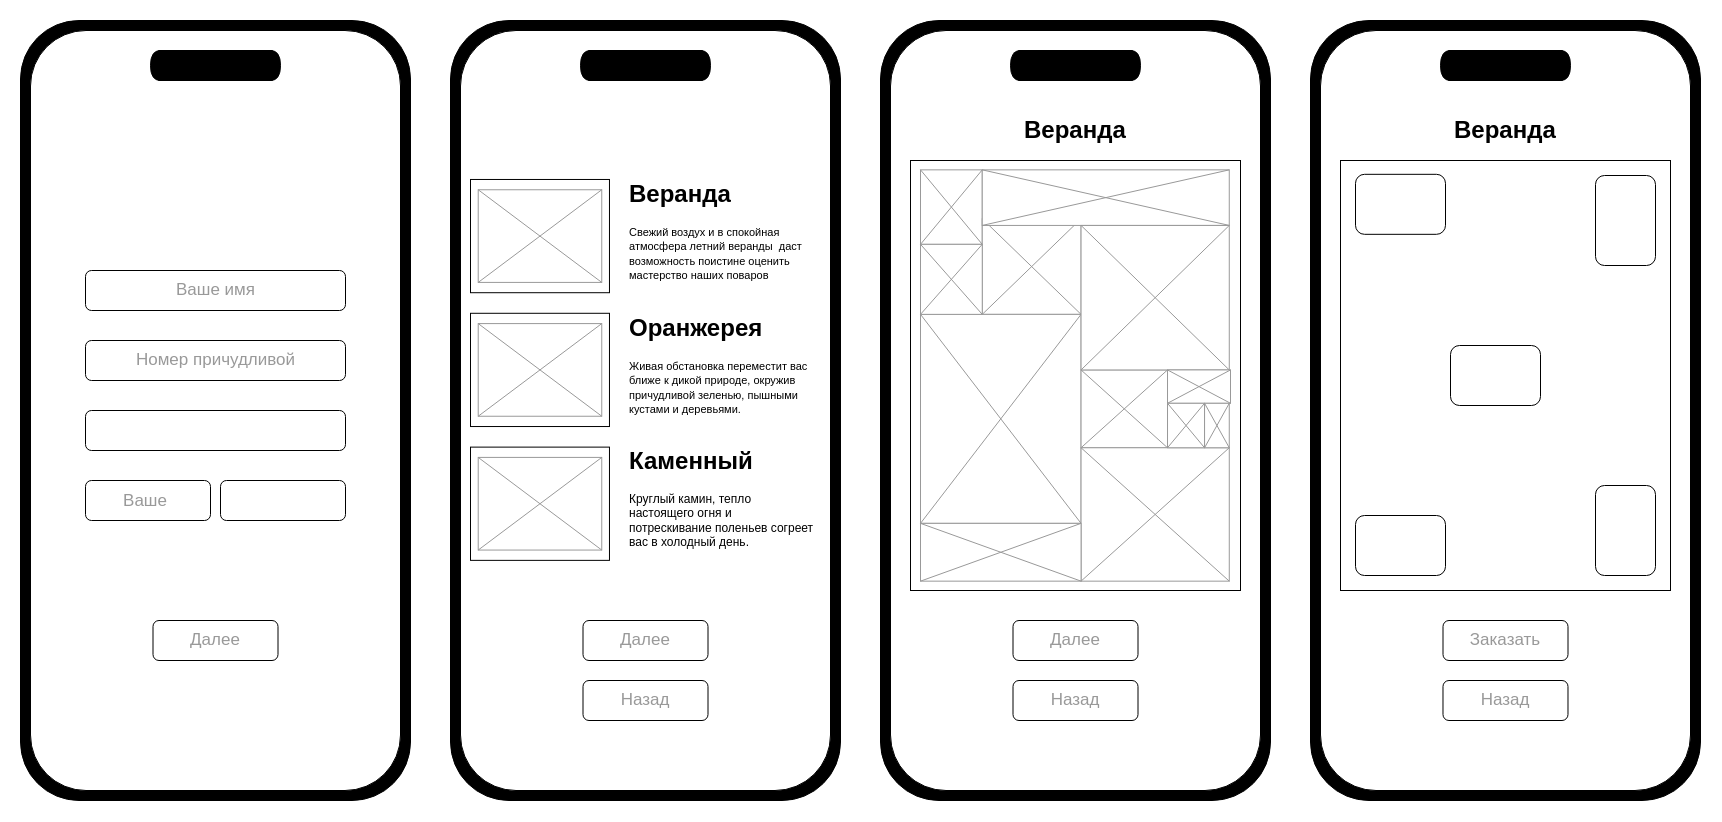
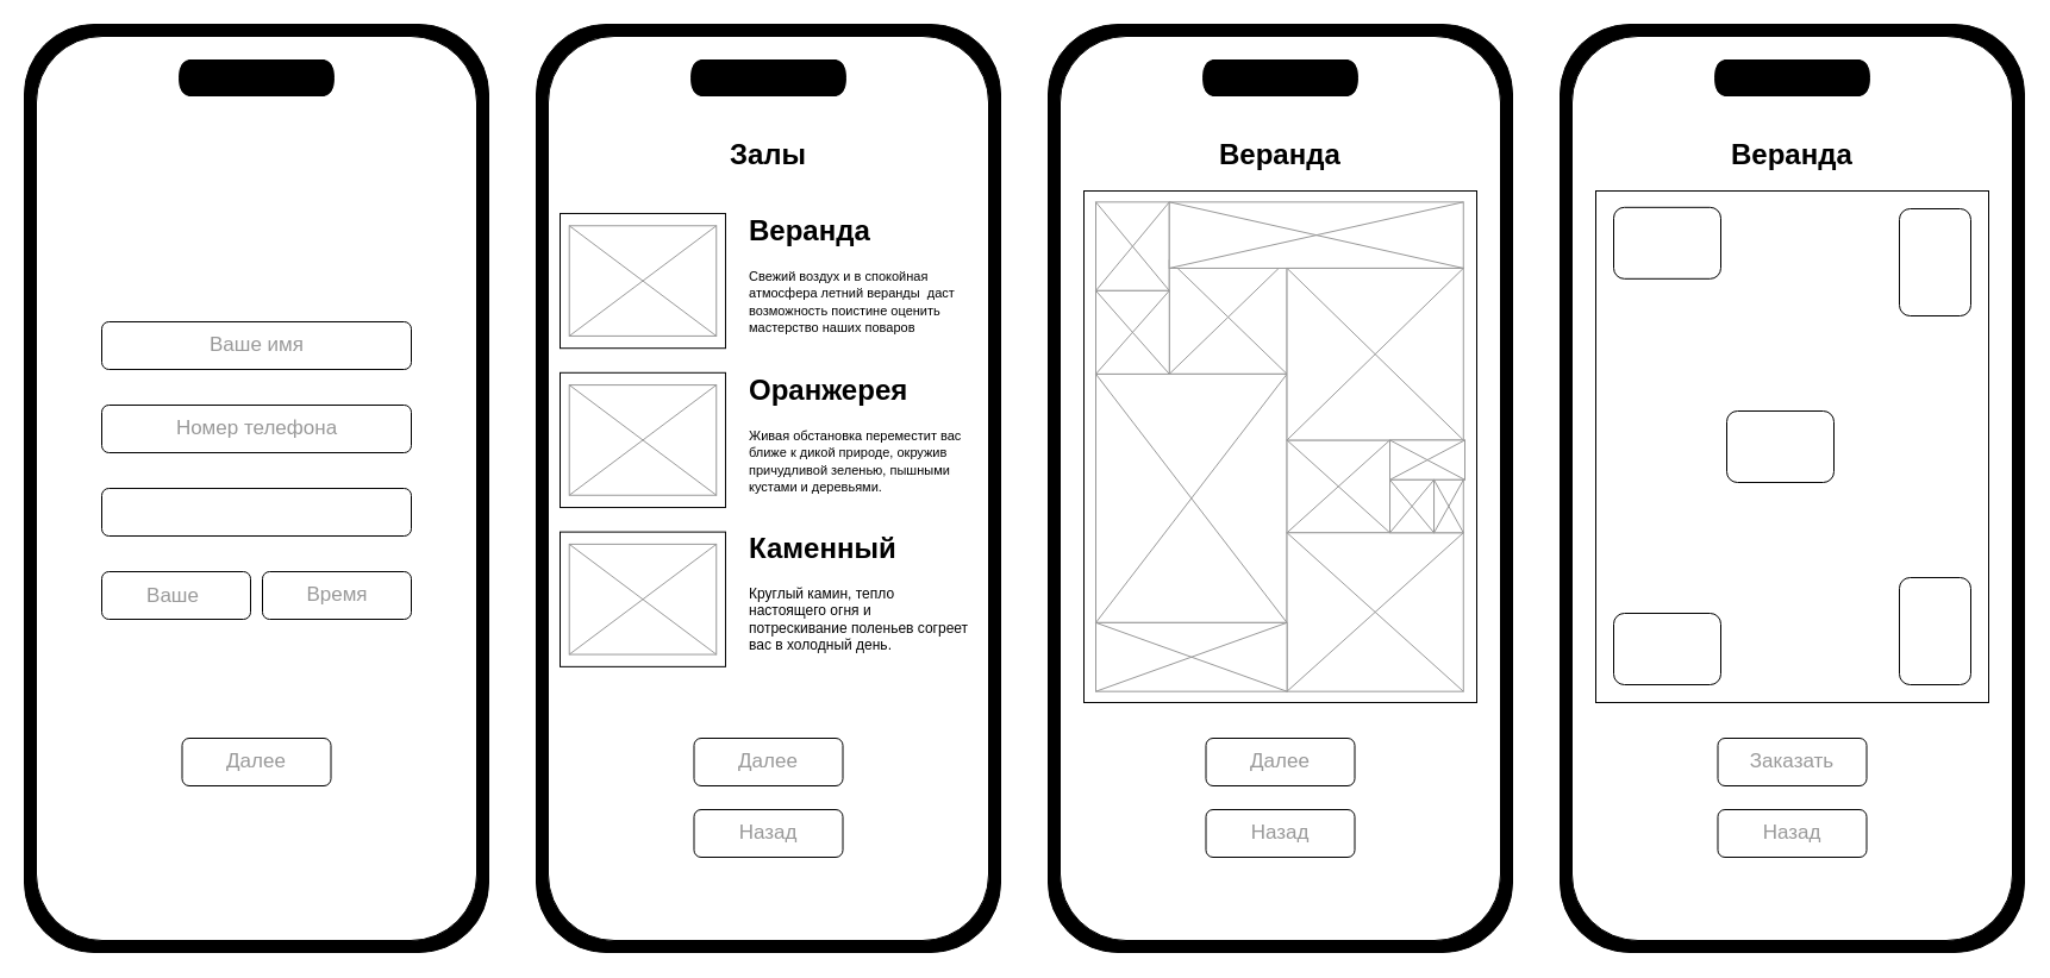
+ <mxCell id="61" value="&lt;h1&gt;Залы&lt;/h1&gt;" style="text;html=1;strokeColor=none;fillColor=none;spacing=5;spacingTop=-20;whiteSpace=wrap;overflow=hidden;rounded=0;align=center;" parent="1" vertex="1"><mxGeometry x="605" y="110" width="80" height="43.82" as="geometry" /></mxCell>
- <mxCell id="11" value="&lt;font color=&quot;#999999&quot;&gt;&lt;span style=&quot;font-size: 17px;&quot;&gt;Номер причудливой&lt;/span&gt;&lt;/font&gt;" style="text;html=1;strokeColor=none;fillColor=none;align=center;verticalAlign=middle;whiteSpace=wrap;rounded=0;" parent="1" vertex="1"><mxGeometry x="97.5" y="345" width="235" height="30" as="geometry" /></mxCell>
+ <mxCell id="11" value="&lt;font color=&quot;#999999&quot;&gt;&lt;span style=&quot;font-size: 17px;&quot;&gt;Номер телефона&lt;/span&gt;&lt;/font&gt;" style="text;html=1;strokeColor=none;fillColor=none;align=center;verticalAlign=middle;whiteSpace=wrap;rounded=0;" parent="1" vertex="1"><mxGeometry x="97.5" y="345" width="235" height="30" as="geometry" /></mxCell>
+ <mxCell id="15" value="&lt;font color=&quot;#999999&quot;&gt;&lt;span style=&quot;font-size: 17px;&quot;&gt;Время&lt;/span&gt;&lt;/font&gt;" style="text;html=1;strokeColor=none;fillColor=none;align=center;verticalAlign=middle;whiteSpace=wrap;rounded=0;" parent="1" vertex="1"><mxGeometry x="227.5" y="485" width="110" height="30" as="geometry" /></mxCell>
